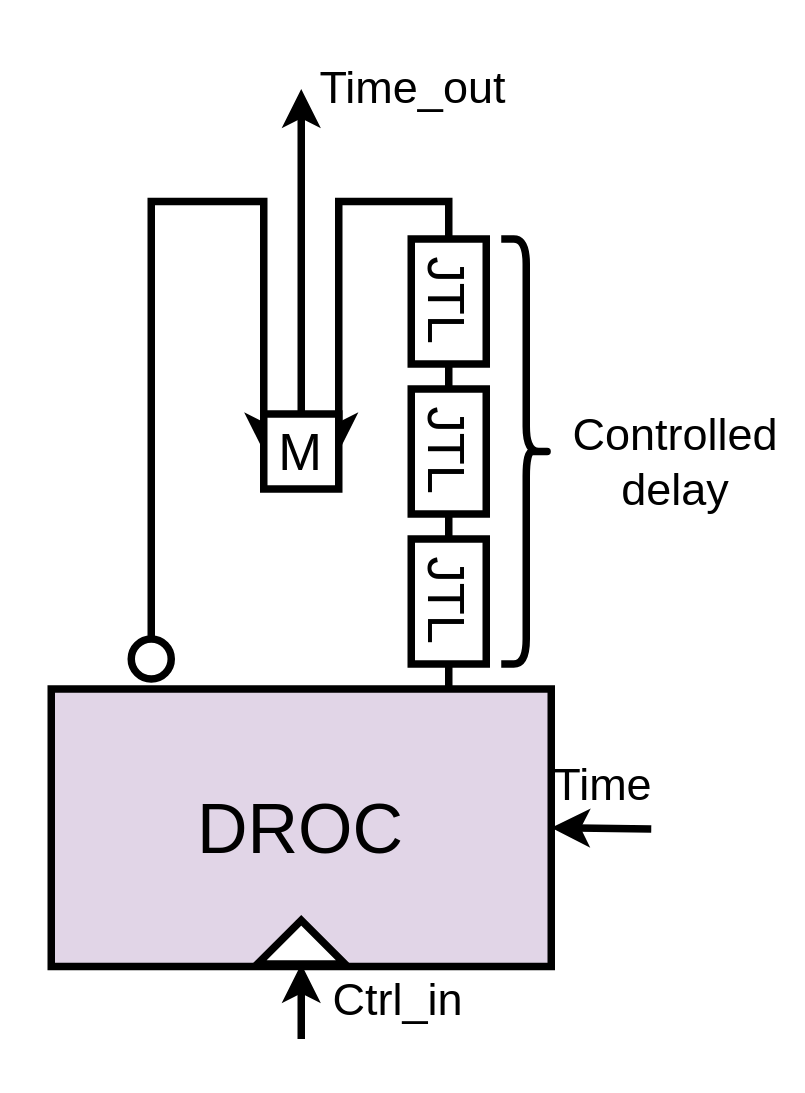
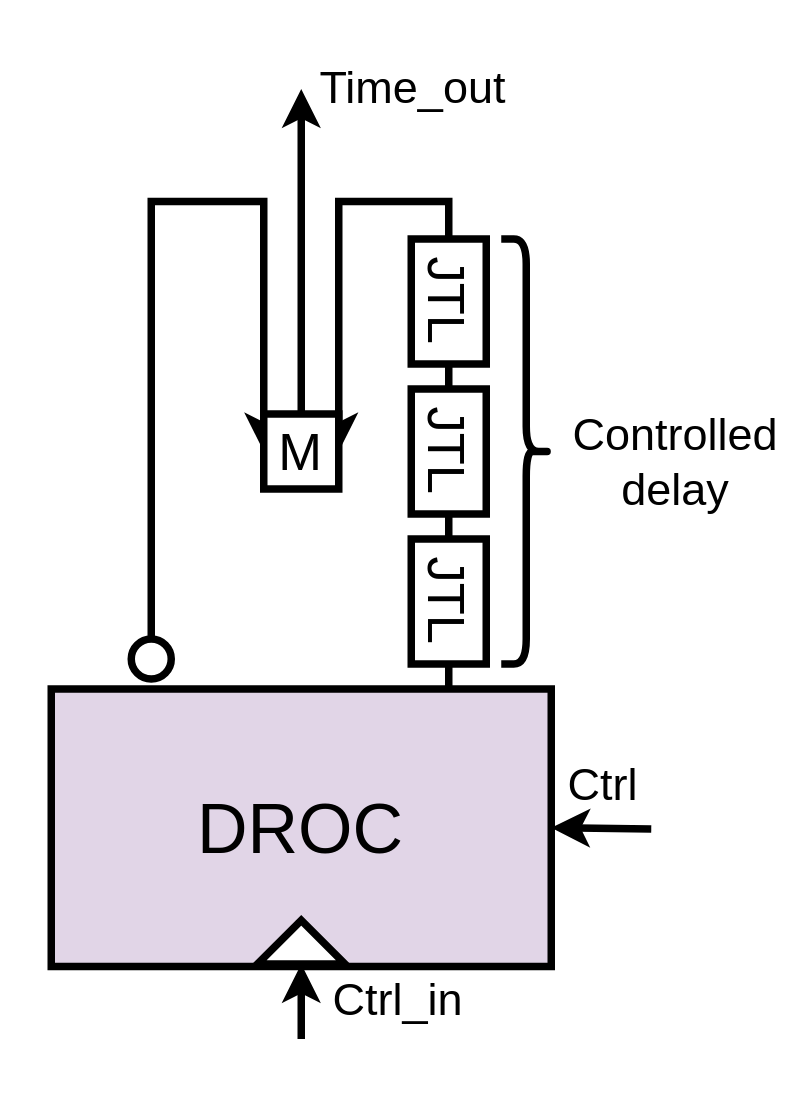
- <mxCell id="15" value="Time" style="text;html=1;align=center;verticalAlign=middle;whiteSpace=wrap;rounded=0;strokeWidth=3;fontSize=18;" vertex="1" parent="1"><mxGeometry x="211" y="299" width="60" height="30" as="geometry" /></mxCell>
+ <mxCell id="15" value="Ctrl" style="text;html=1;align=center;verticalAlign=middle;whiteSpace=wrap;rounded=0;strokeWidth=3;fontSize=18;" vertex="1" parent="1"><mxGeometry x="211" y="299" width="60" height="30" as="geometry" /></mxCell>
